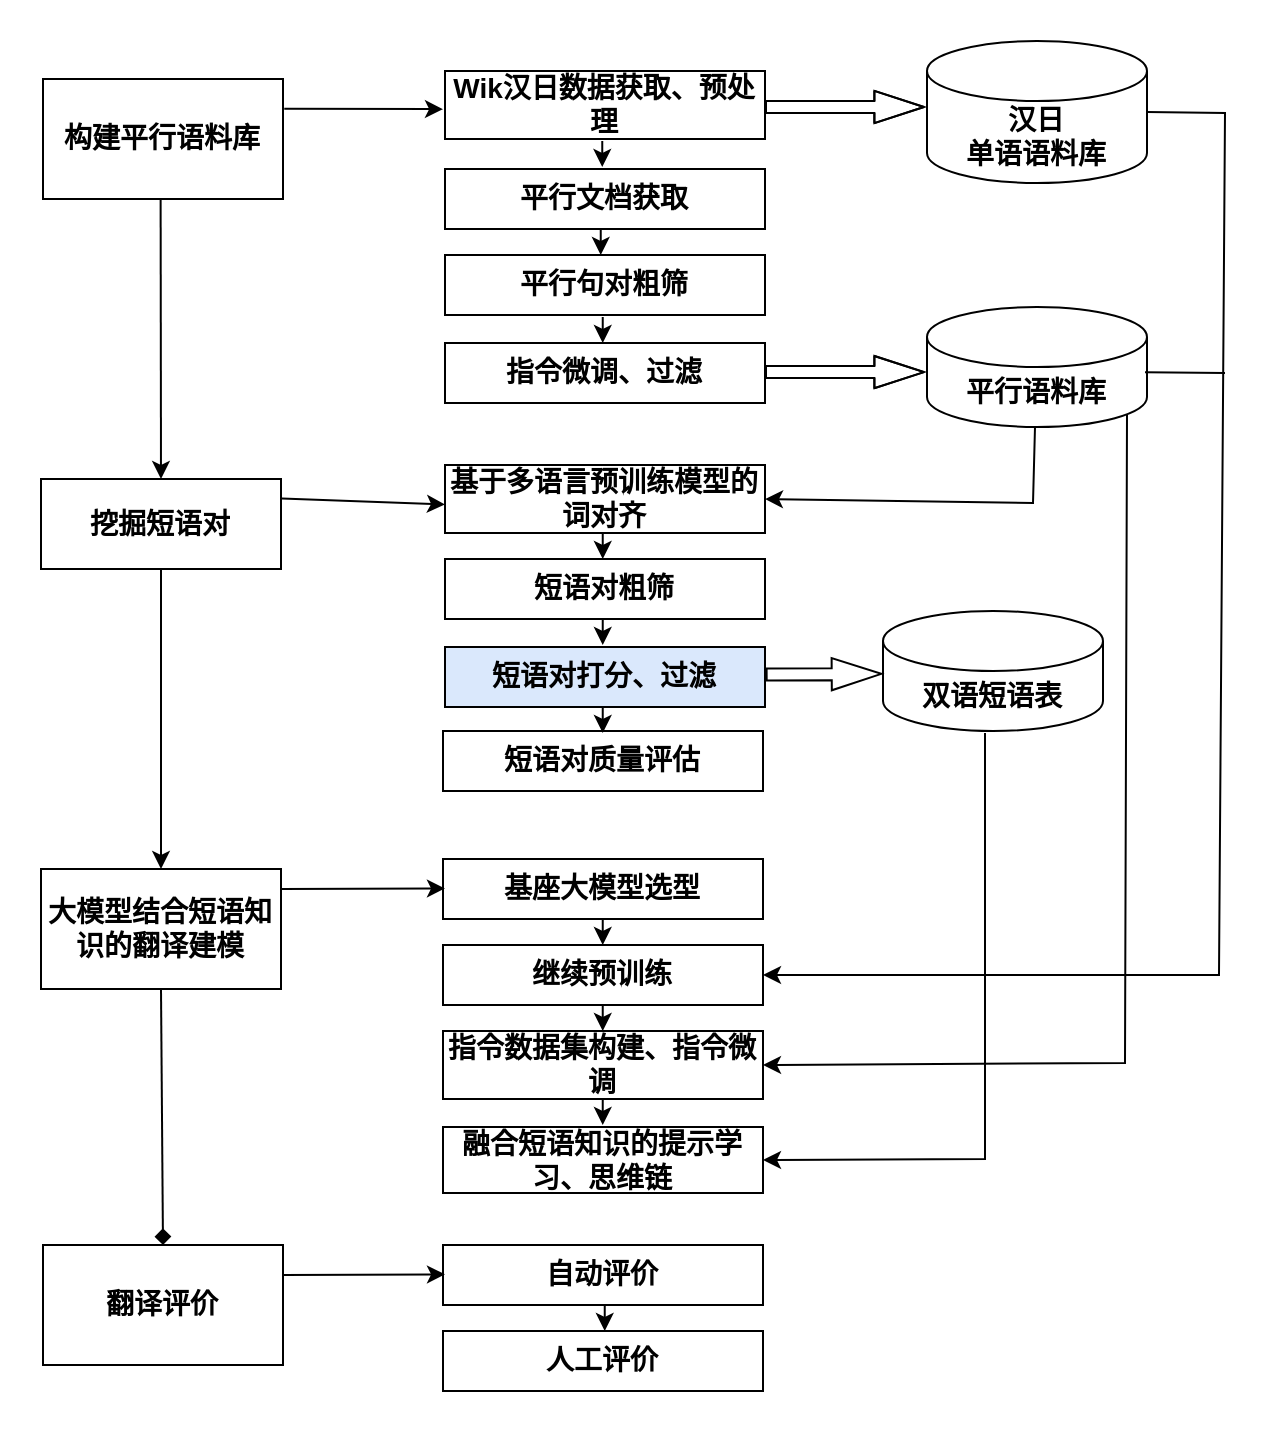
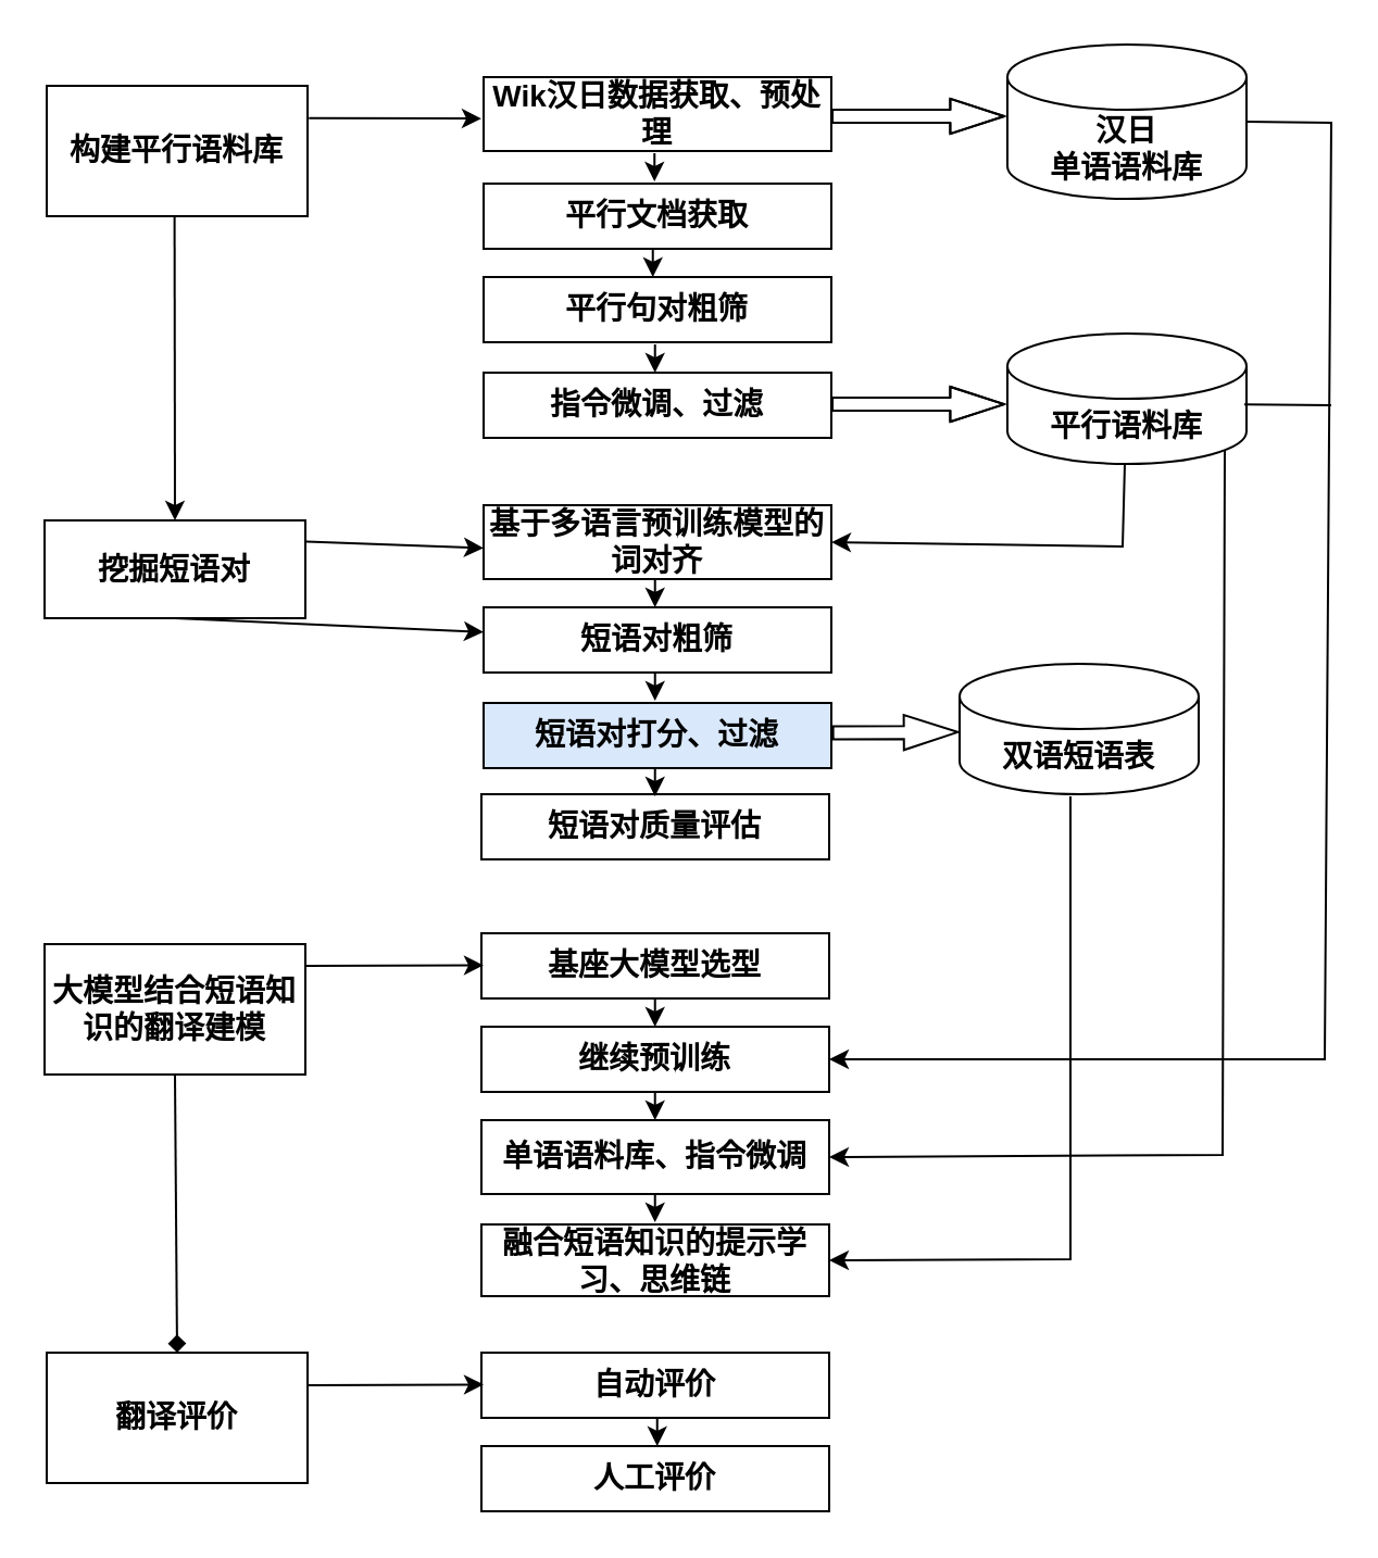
- <mxCell id="40" value="" style="endArrow=classic;html=1;rounded=0;exitX=0.5;exitY=1;exitDx=0;exitDy=0;entryX=0.5;entryY=0;entryDx=0;entryDy=0;" parent="1" source="3" target="4" edge="1"><mxGeometry width="50" height="50" relative="1" as="geometry"><mxPoint x="182" y="279" as="sourcePoint" /><mxPoint x="185" y="372" as="targetPoint" /></mxGeometry></mxCell>
+ <mxCell id="40" value="" style="endArrow=classic;html=1;rounded=0;exitX=0.5;exitY=1;exitDx=0;exitDy=0;" parent="1" source="3" target="14" edge="1"><mxGeometry width="50" height="50" relative="1" as="geometry"><mxPoint x="182" y="279" as="sourcePoint" /><mxPoint x="185" y="372" as="targetPoint" /></mxGeometry></mxCell>
- <mxCell id="18" value="&lt;font style=&quot;font-size: 14px;&quot;&gt;&lt;b&gt;指令数据集构建、指令微调&lt;/b&gt;&lt;/font&gt;" style="rounded=0;whiteSpace=wrap;html=1;" parent="1" vertex="1"><mxGeometry x="221" y="515" width="160" height="34" as="geometry" /></mxCell>
+ <mxCell id="18" value="&lt;font style=&quot;font-size: 14px;&quot;&gt;&lt;b&gt;单语语料库、指令微调&lt;/b&gt;&lt;/font&gt;" style="rounded=0;whiteSpace=wrap;html=1;" parent="1" vertex="1"><mxGeometry x="221" y="515" width="160" height="34" as="geometry" /></mxCell>
